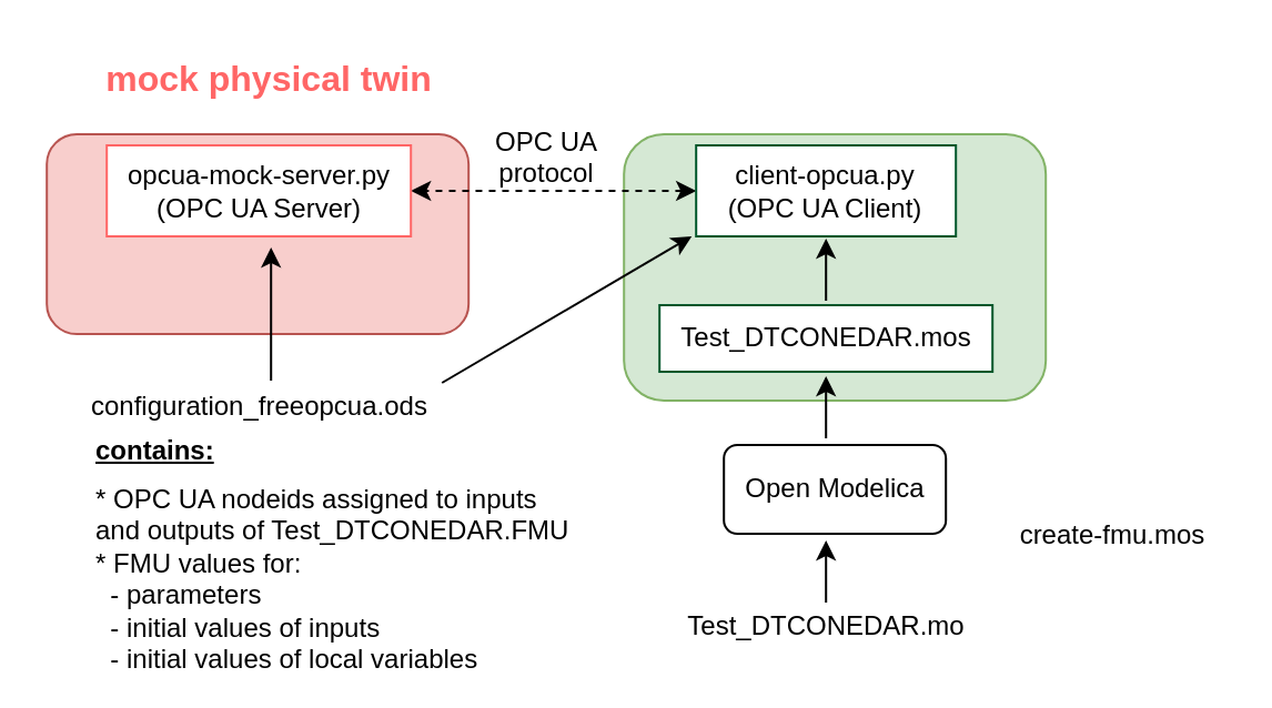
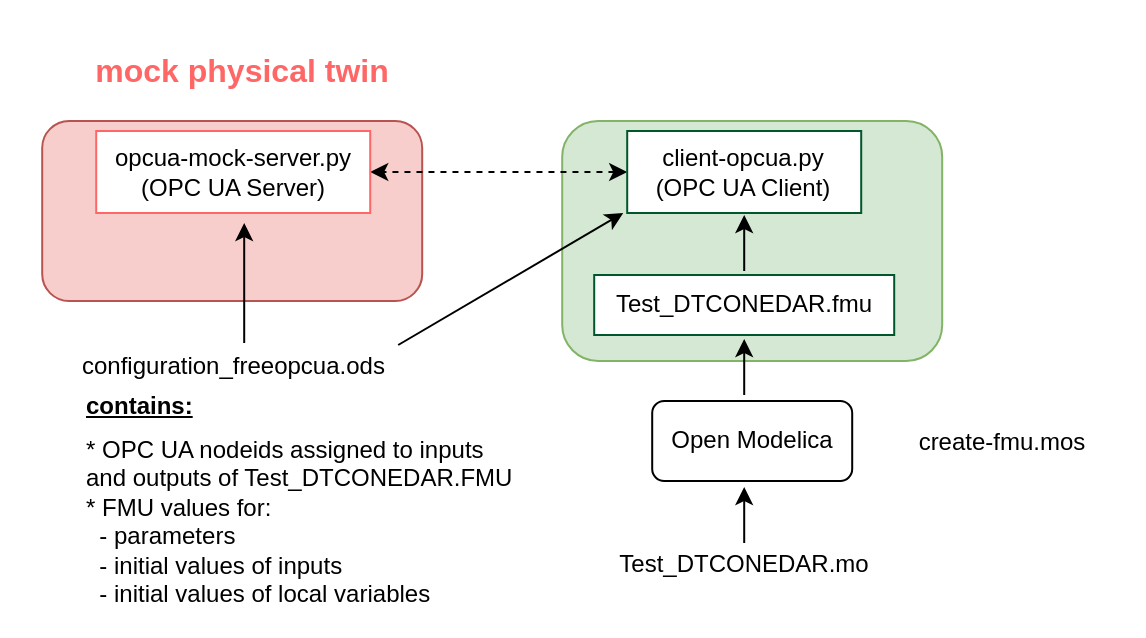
- <mxCell id="15" value="OPC UA&#10;protocol" style="text;whiteSpace=wrap;align=center;" parent="1" vertex="1"><mxGeometry x="210.6" y="50" width="70" height="30" as="geometry" /></mxCell>
- <mxCell id="6" value="Test_DTCONEDAR.mos" style="text;html=1;strokeColor=#00572B;fillColor=#FFFFFF;align=center;verticalAlign=middle;whiteSpace=wrap;rounded=0;" parent="1" vertex="1"><mxGeometry x="296.6" y="137" width="150" height="30" as="geometry" /></mxCell>
+ <mxCell id="6" value="Test_DTCONEDAR.fmu" style="text;html=1;strokeColor=#00572B;fillColor=#FFFFFF;align=center;verticalAlign=middle;whiteSpace=wrap;rounded=0;" parent="1" vertex="1"><mxGeometry x="296.6" y="137" width="150" height="30" as="geometry" /></mxCell>
- <mxCell id="20" value="create-fmu.mos" style="text;html=1;strokeColor=none;fillColor=none;align=center;verticalAlign=top;whiteSpace=wrap;rounded=0;" parent="1" vertex="1"><mxGeometry x="450.6" y="227" width="100" height="30" as="geometry" /></mxCell>
+ <mxCell id="20" value="create-fmu.mos" style="text;html=1;strokeColor=none;fillColor=none;align=center;verticalAlign=top;whiteSpace=wrap;rounded=0;" parent="1" vertex="1"><mxGeometry x="450.6" y="207" width="100" height="30" as="geometry" /></mxCell>
